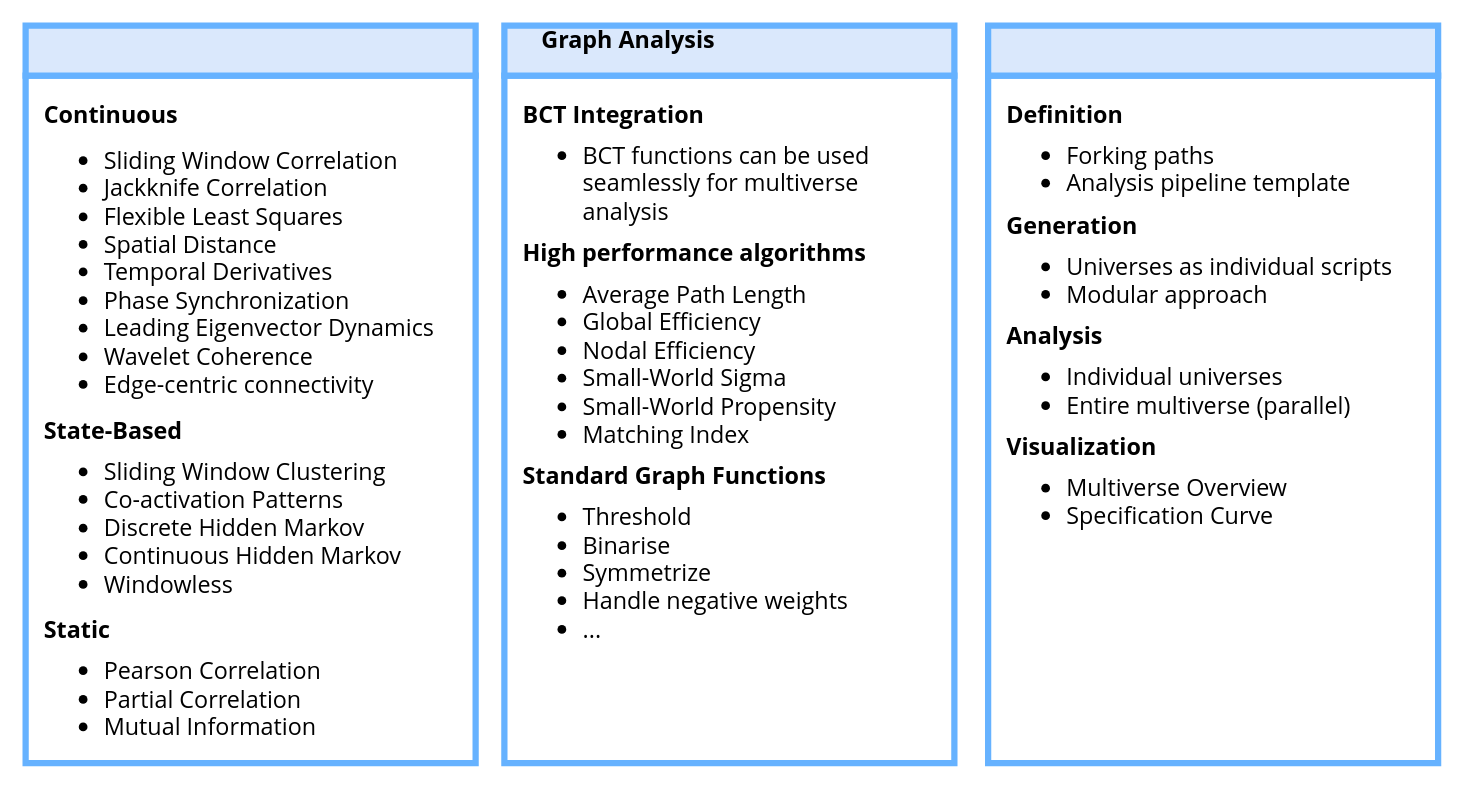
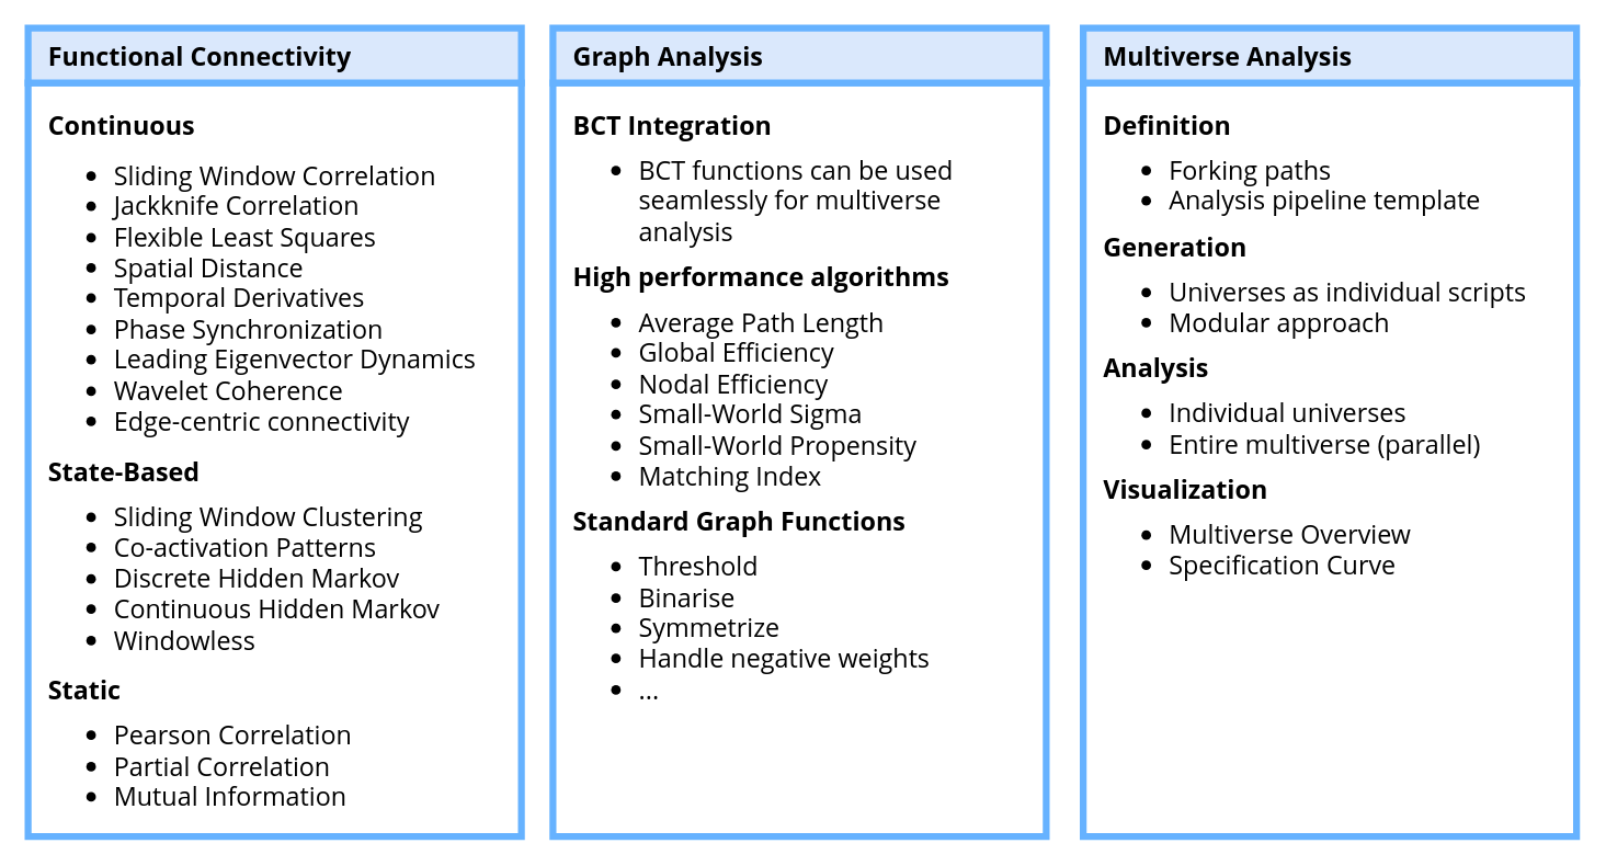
- <mxCell id="9" value="&lt;p id=&quot;docs-internal-guid-25a0acd7-7fff-86b3-eb7d-2be942f6d44b&quot; style=&quot;line-height:1.2;margin-top:0pt;margin-bottom:8pt;&quot; dir=&quot;ltr&quot;&gt;&lt;span style=&quot;font-size:14.0pt;font-family:'Open Sans',sans-serif;color:#000000;background-color:transparent;font-weight:700;font-style:normal;font-variant:normal;text-decoration:none;vertical-align:baseline;white-space:pre;white-space:pre-wrap;&quot;&gt;Graph Analysis&lt;br&gt;&lt;/span&gt;&lt;/p&gt;" style="text;html=1;spacing=5;spacingTop=-20;whiteSpace=wrap;overflow=hidden;rounded=0;" vertex="1" parent="1"><mxGeometry x="428" y="30" width="280" height="20" as="geometry" /></mxCell>
+ <mxCell id="9" value="&lt;p id=&quot;docs-internal-guid-25a0acd7-7fff-86b3-eb7d-2be942f6d44b&quot; style=&quot;line-height:1.2;margin-top:0pt;margin-bottom:8pt;&quot; dir=&quot;ltr&quot;&gt;&lt;span style=&quot;font-size:14.0pt;font-family:'Open Sans',sans-serif;color:#000000;background-color:transparent;font-weight:700;font-style:normal;font-variant:normal;text-decoration:none;vertical-align:baseline;white-space:pre;white-space:pre-wrap;&quot;&gt;Graph Analysis&lt;br&gt;&lt;/span&gt;&lt;/p&gt;" style="text;html=1;spacing=5;spacingTop=-20;whiteSpace=wrap;overflow=hidden;rounded=0;" vertex="1" parent="1"><mxGeometry x="413" y="40" width="280" height="20" as="geometry" /></mxCell>
+ <mxCell id="5" value="&lt;p id=&quot;docs-internal-guid-25a0acd7-7fff-86b3-eb7d-2be942f6d44b&quot; style=&quot;line-height:1.2;margin-top:0pt;margin-bottom:8pt;&quot; dir=&quot;ltr&quot;&gt;&lt;span style=&quot;font-size:14.0pt;font-family:'Open Sans',sans-serif;color:#000000;background-color:transparent;font-weight:700;font-style:normal;font-variant:normal;text-decoration:none;vertical-align:baseline;white-space:pre;white-space:pre-wrap;&quot;&gt;Functional Connectivity&lt;/span&gt;&lt;/p&gt;" style="text;html=1;spacing=5;spacingTop=-20;whiteSpace=wrap;overflow=hidden;rounded=0;" vertex="1" parent="1"><mxGeometry x="30" y="40" width="280" height="20" as="geometry" /></mxCell>
+ <mxCell id="13" value="&lt;p id=&quot;docs-internal-guid-25a0acd7-7fff-86b3-eb7d-2be942f6d44b&quot; style=&quot;line-height:1.2;margin-top:0pt;margin-bottom:8pt;&quot; dir=&quot;ltr&quot;&gt;&lt;span style=&quot;font-size:14.0pt;font-family:'Open Sans',sans-serif;color:#000000;background-color:transparent;font-weight:700;font-style:normal;font-variant:normal;text-decoration:none;vertical-align:baseline;white-space:pre;white-space:pre-wrap;&quot;&gt;Multiverse Analysis&lt;br&gt;&lt;/span&gt;&lt;/p&gt;" style="text;html=1;spacing=5;spacingTop=-20;whiteSpace=wrap;overflow=hidden;rounded=0;" vertex="1" parent="1"><mxGeometry x="800" y="40" width="280" height="20" as="geometry" /></mxCell>
